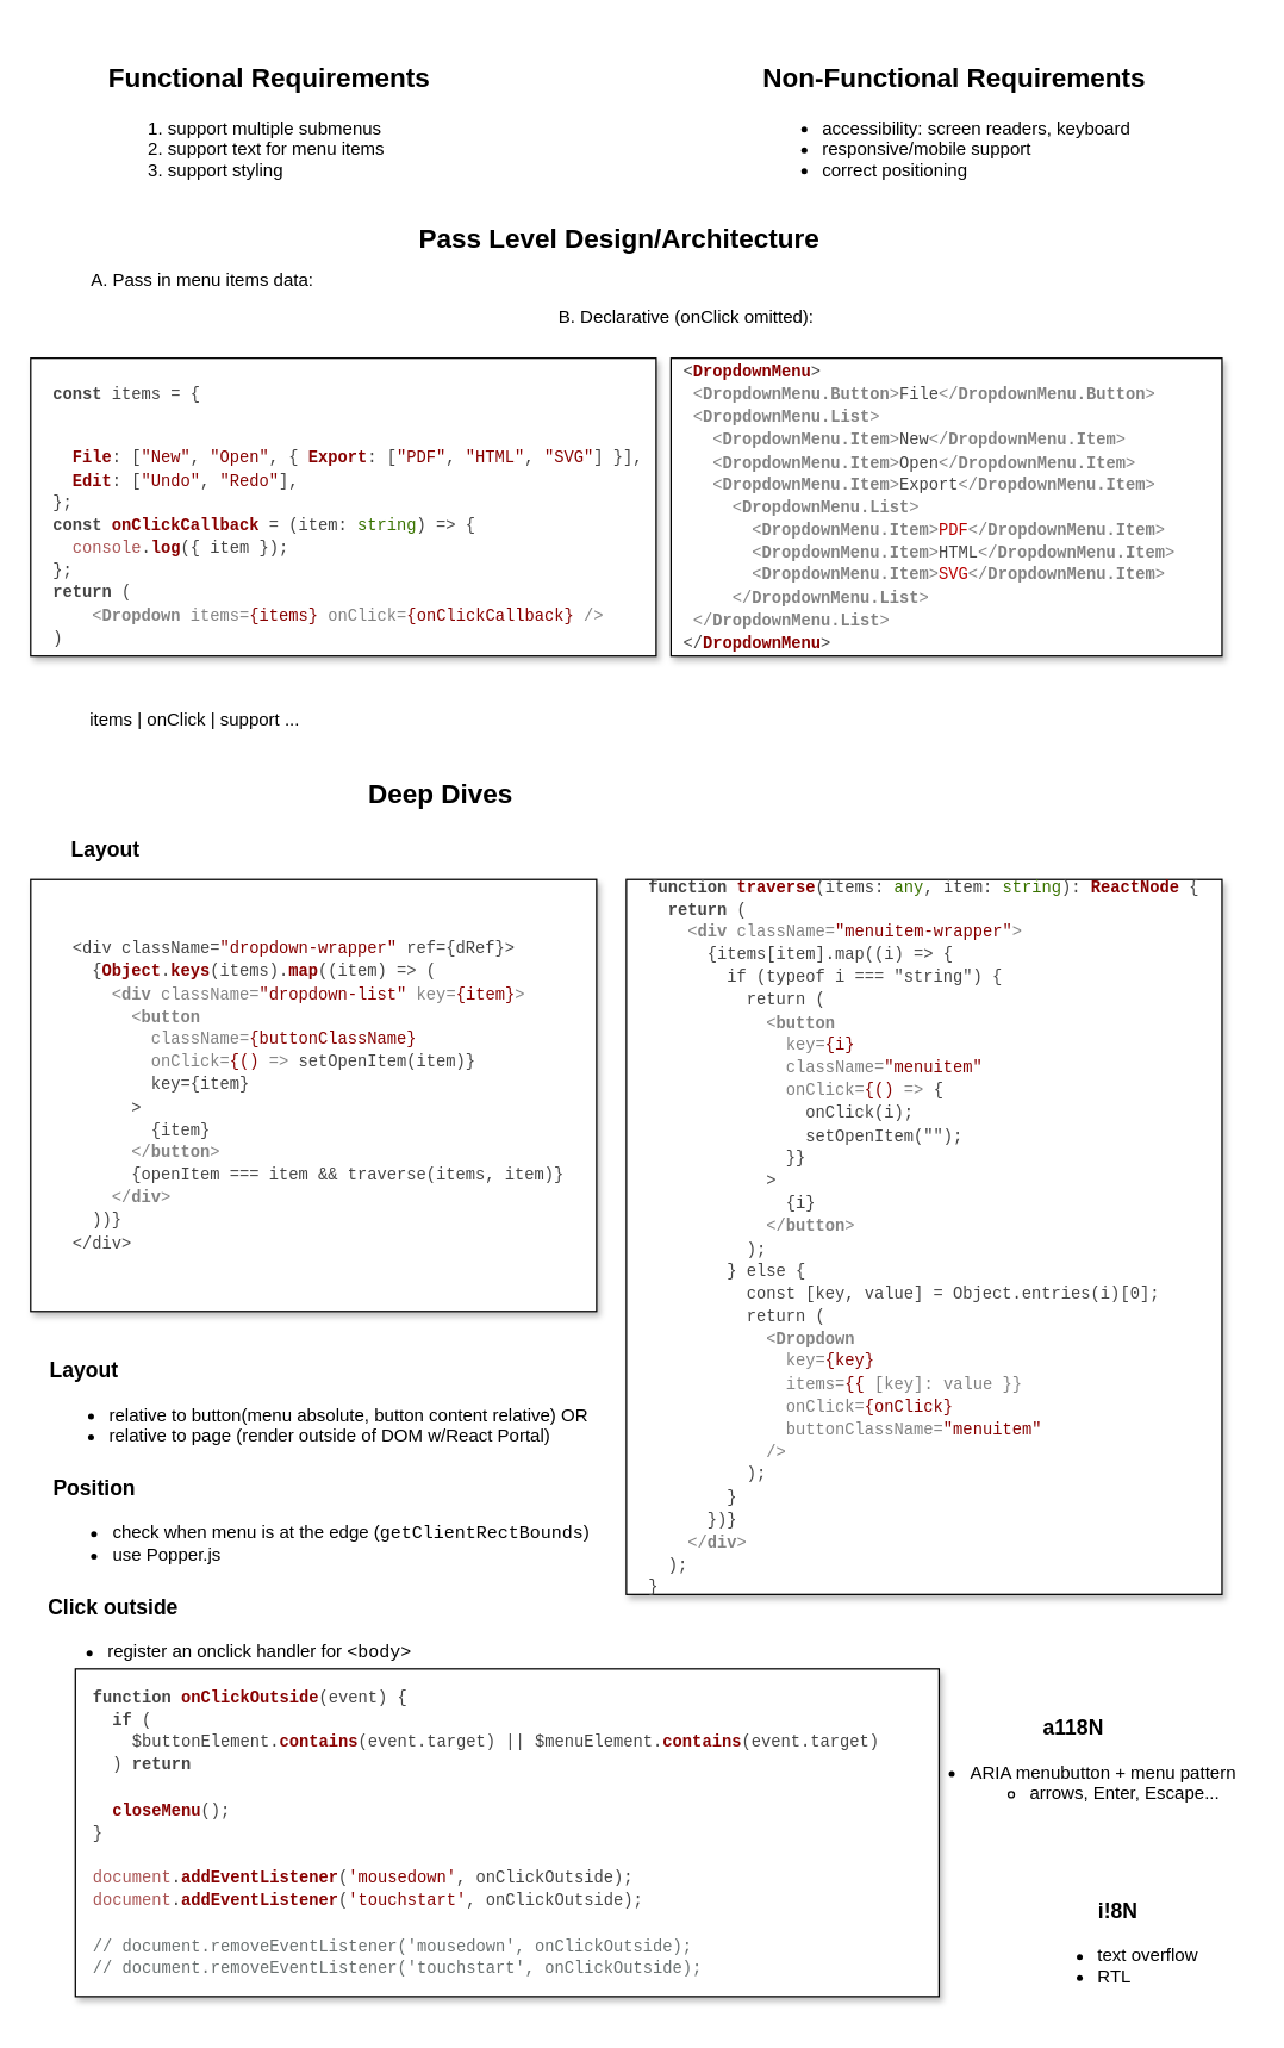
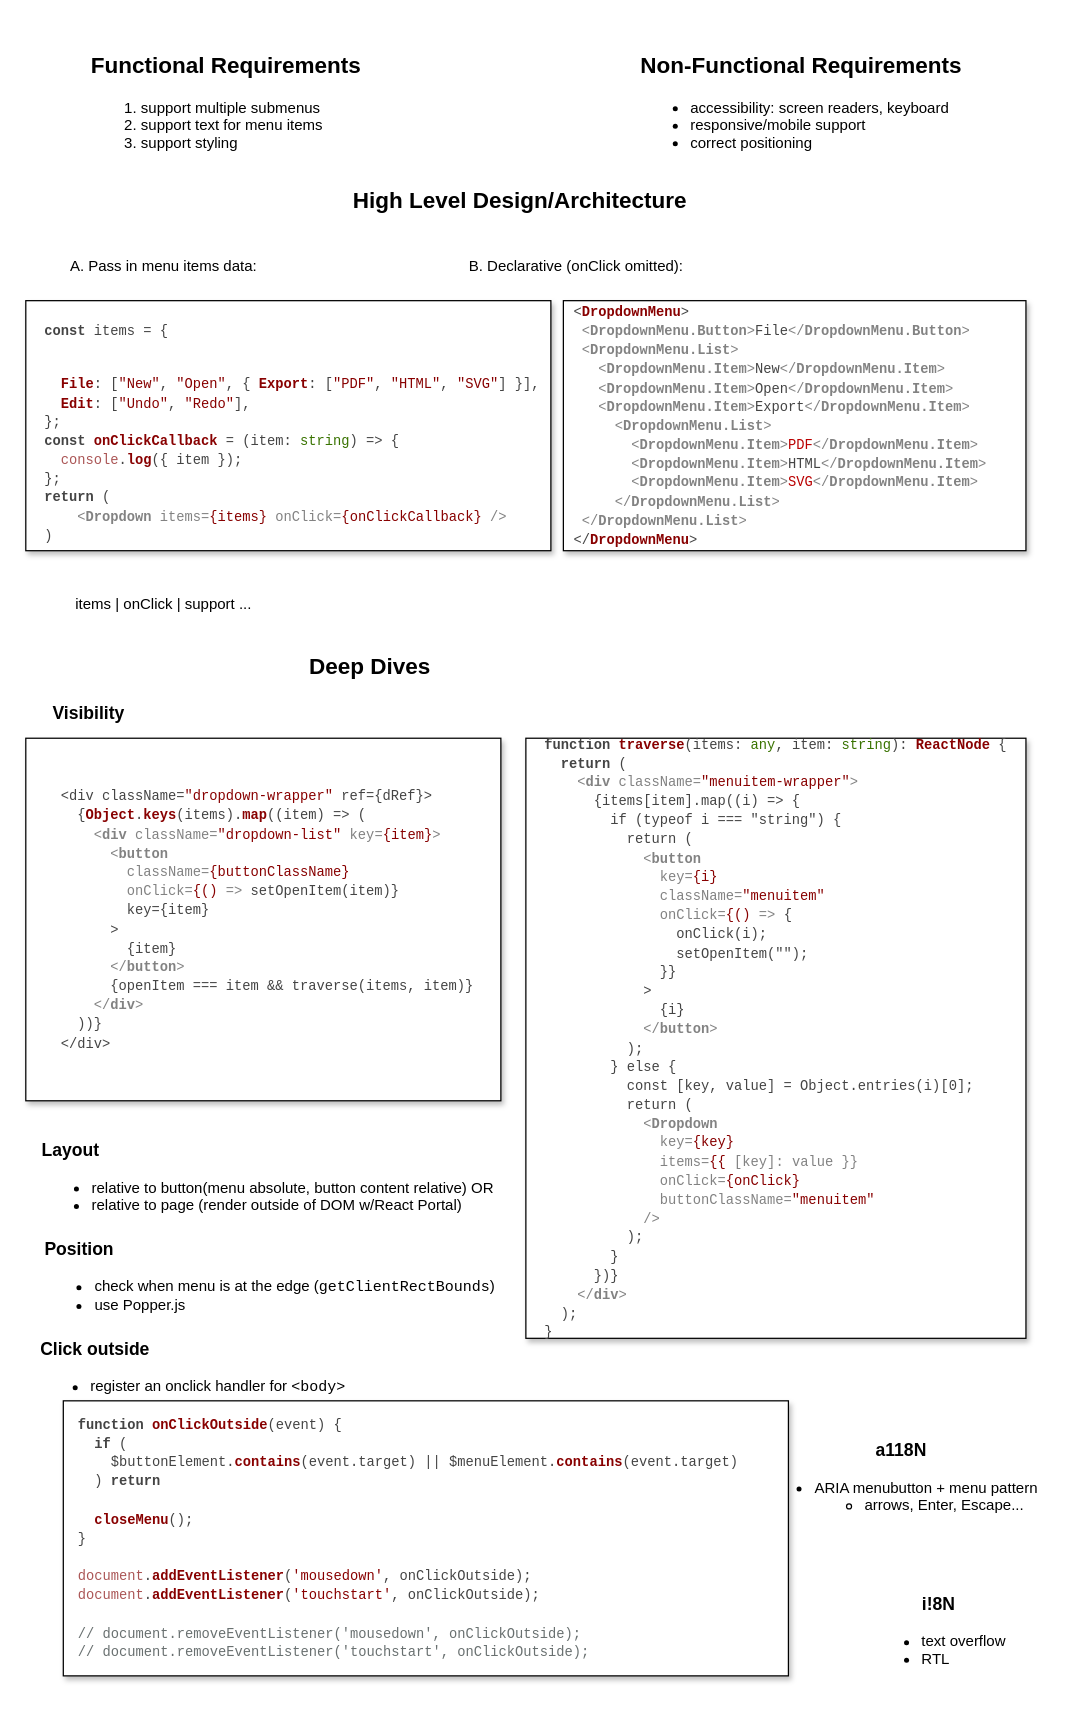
- <mxCell id="4" value="&lt;h2&gt;Pass Level Design/Architecture&lt;/h2&gt;" style="text;html=1;align=center;verticalAlign=middle;resizable=0;points=[];autosize=1;strokeColor=none;fillColor=none;" vertex="1" parent="1"><mxGeometry x="270" y="130" width="290" height="60" as="geometry" /></mxCell>
+ <mxCell id="4" value="&lt;h2&gt;High Level Design/Architecture&lt;/h2&gt;" style="text;html=1;align=center;verticalAlign=middle;resizable=0;points=[];autosize=1;strokeColor=none;fillColor=none;" vertex="1" parent="1"><mxGeometry x="270" y="130" width="290" height="60" as="geometry" /></mxCell>
- <mxCell id="5" value="A. Pass in menu items data:" style="text;html=1;align=center;verticalAlign=middle;resizable=0;points=[];autosize=1;strokeColor=none;fillColor=none;" vertex="1" parent="1"><mxGeometry x="50" y="173" width="170" height="30" as="geometry" /></mxCell>
+ <mxCell id="5" value="A. Pass in menu items data:" style="text;html=1;align=center;verticalAlign=middle;resizable=0;points=[];autosize=1;strokeColor=none;fillColor=none;" vertex="1" parent="1"><mxGeometry x="45" y="198" width="170" height="30" as="geometry" /></mxCell>
- <mxCell id="12" value="&lt;h3&gt;Layout&lt;/h3&gt;" style="text;html=1;align=center;verticalAlign=middle;resizable=0;points=[];autosize=1;strokeColor=none;fillColor=none;" vertex="1" parent="1"><mxGeometry x="30" y="540" width="80" height="60" as="geometry" /></mxCell>
+ <mxCell id="12" value="&lt;h3&gt;Visibility&lt;/h3&gt;" style="text;html=1;align=center;verticalAlign=middle;resizable=0;points=[];autosize=1;strokeColor=none;fillColor=none;" vertex="1" parent="1"><mxGeometry x="30" y="540" width="80" height="60" as="geometry" /></mxCell>
